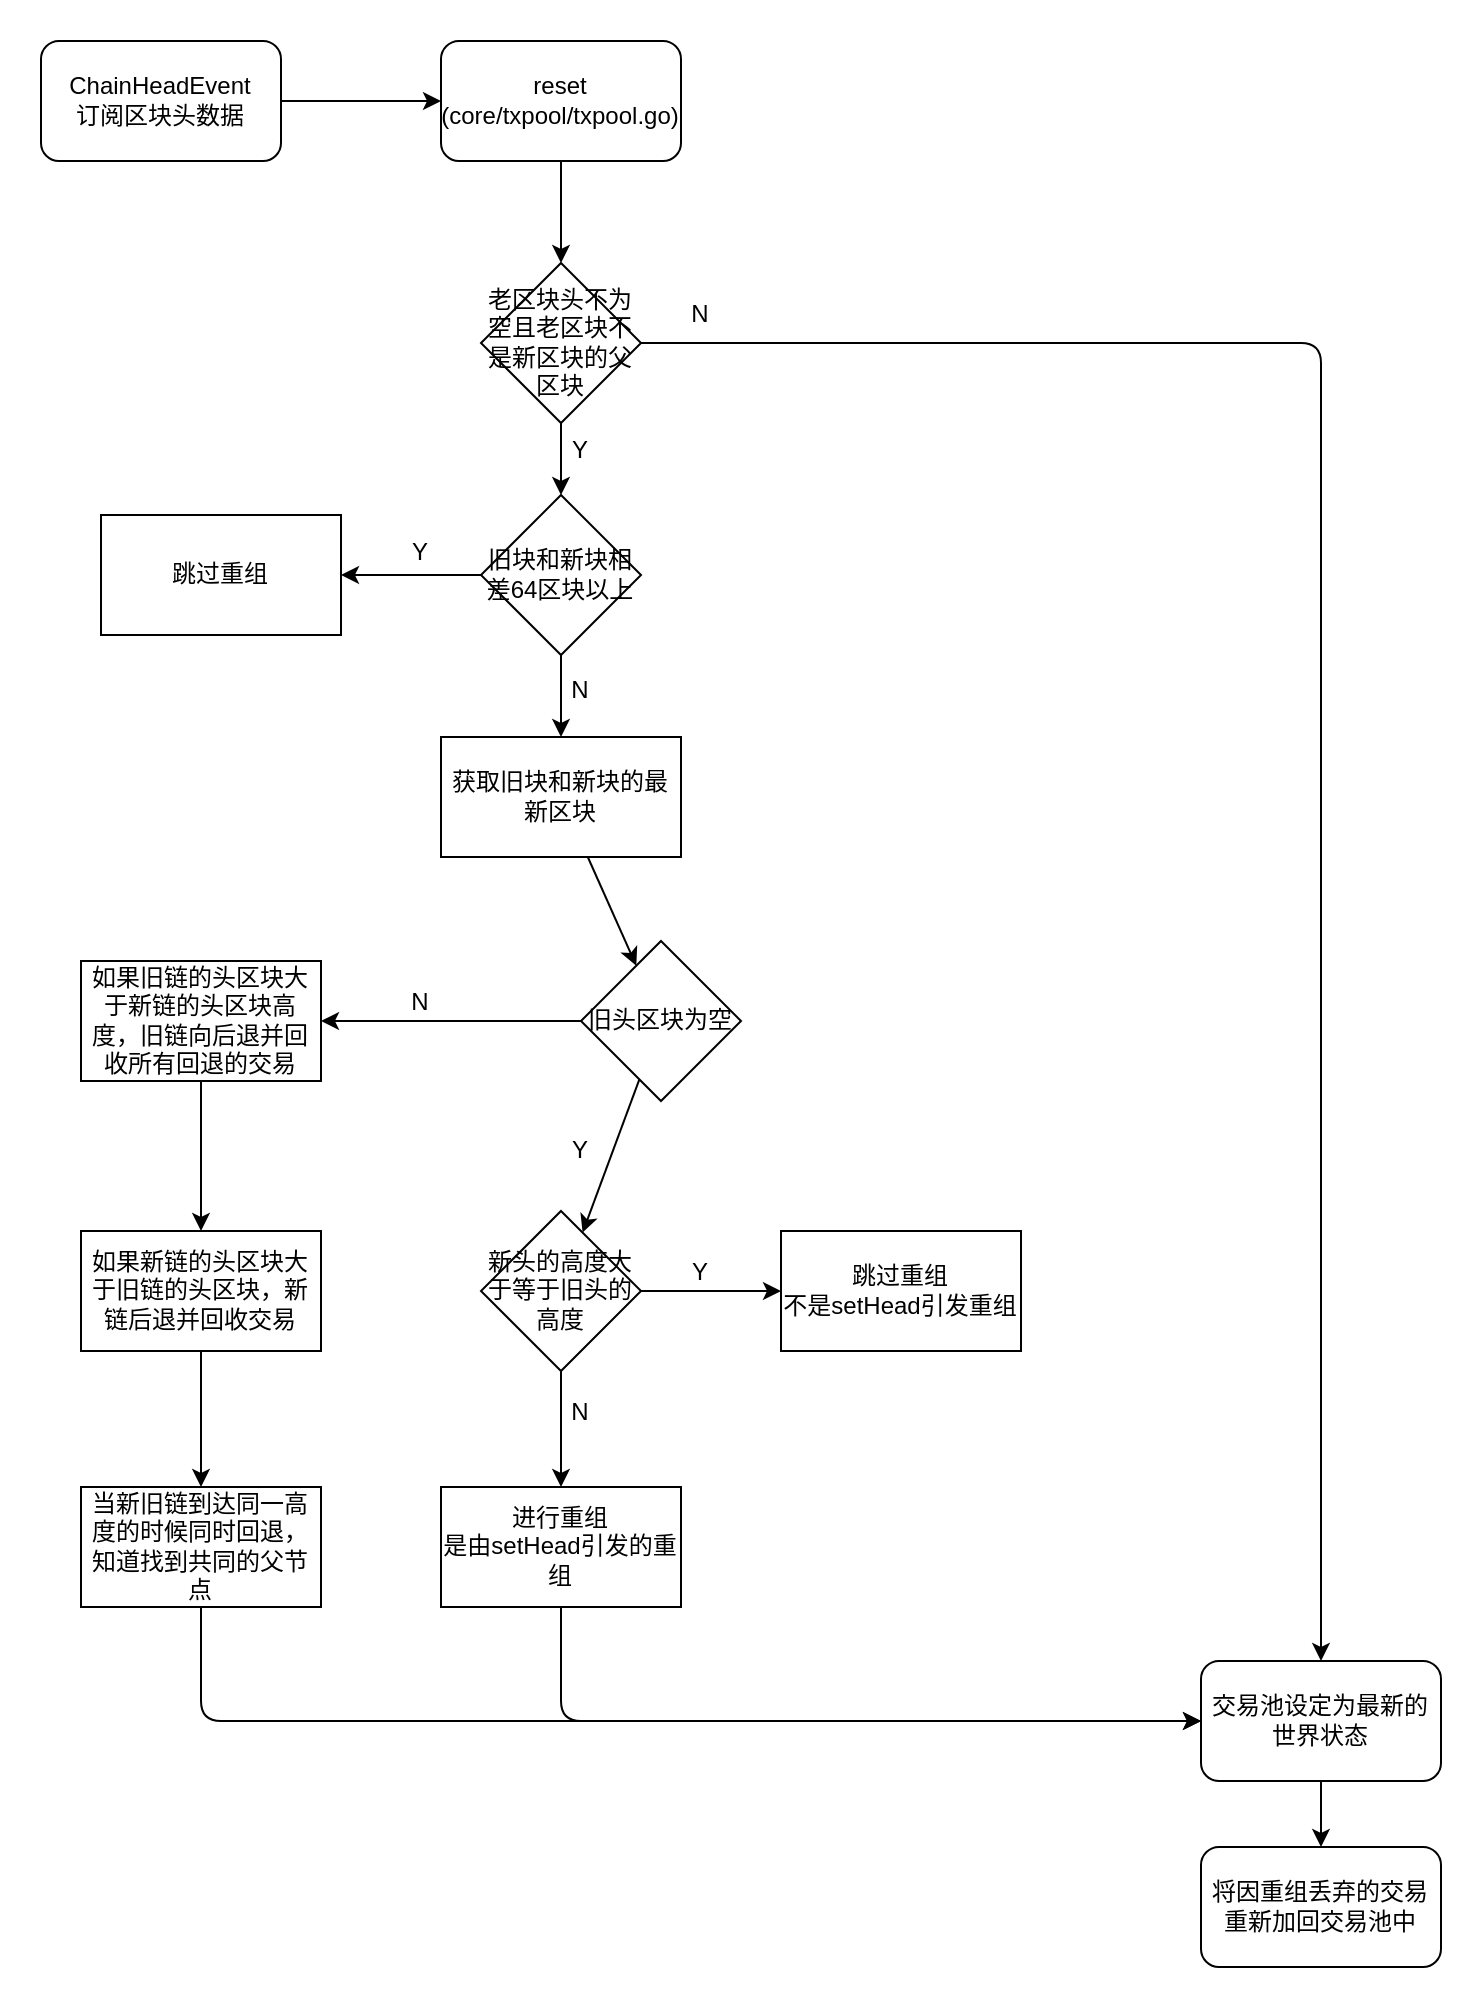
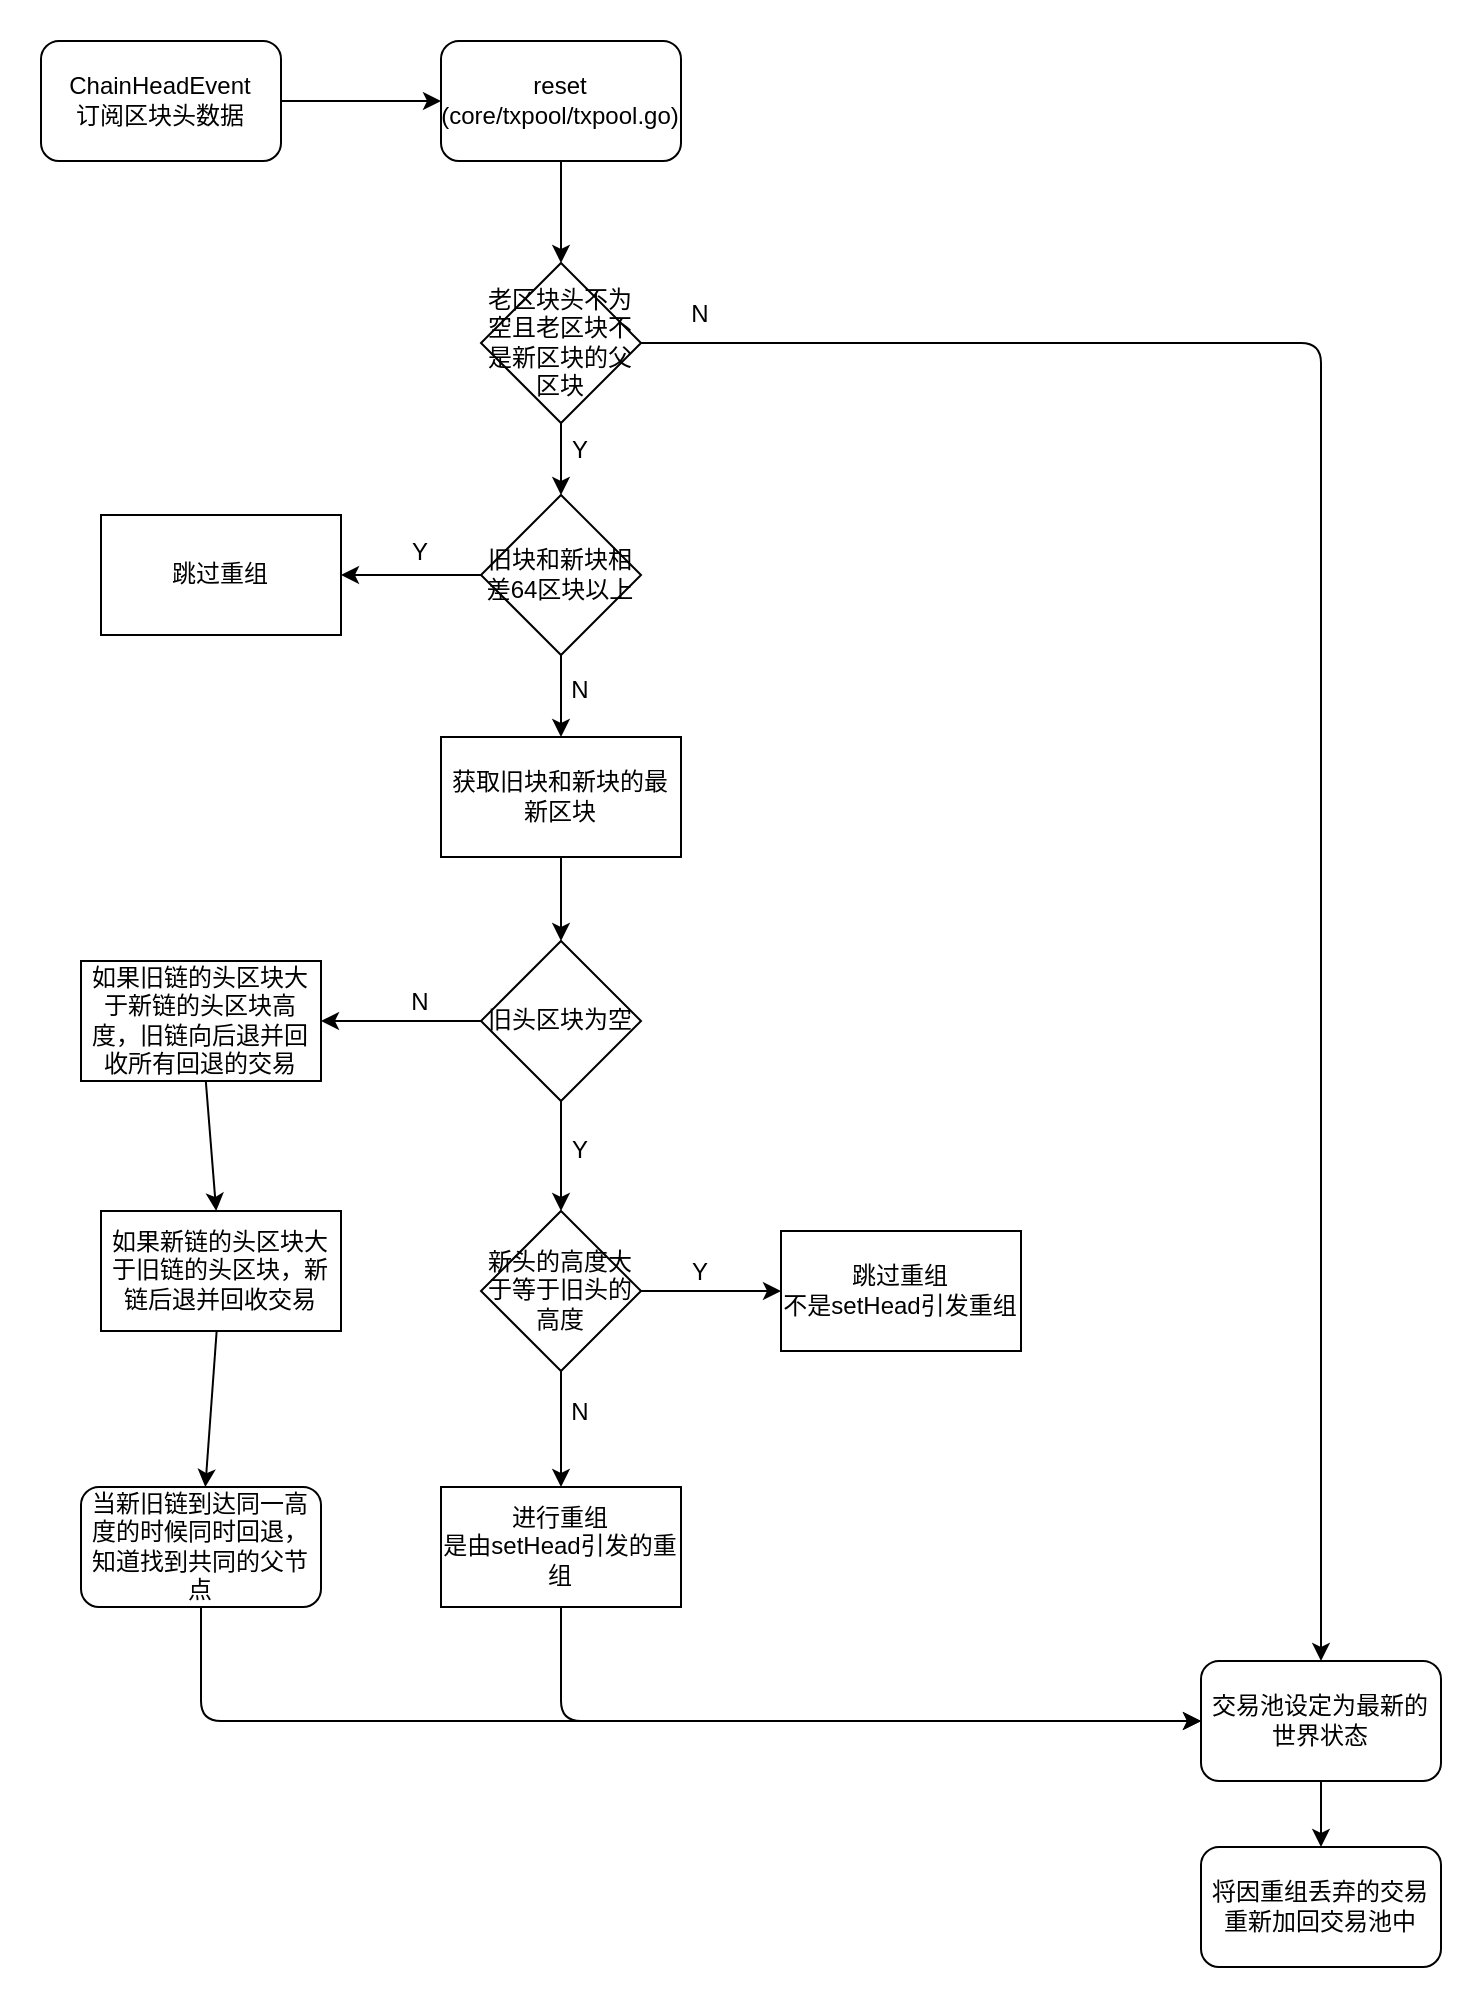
- <mxCell id="24" value="旧头区块为空" style="rhombus;whiteSpace=wrap;html=1;" parent="1" vertex="1"><mxGeometry x="290" y="470" width="80" height="80" as="geometry" /></mxCell>
+ <mxCell id="24" value="旧头区块为空" style="rhombus;whiteSpace=wrap;html=1;" parent="1" vertex="1"><mxGeometry x="240" y="470" width="80" height="80" as="geometry" /></mxCell>
- <mxCell id="38" value="如果新链的头区块大于旧链的头区块，新链后退并回收交易" style="whiteSpace=wrap;html=1;" parent="1" vertex="1"><mxGeometry x="40" y="615" width="120" height="60" as="geometry" /></mxCell>
+ <mxCell id="38" value="如果新链的头区块大于旧链的头区块，新链后退并回收交易" style="whiteSpace=wrap;html=1;" parent="1" vertex="1"><mxGeometry x="50" y="605" width="120" height="60" as="geometry" /></mxCell>
- <mxCell id="40" value="当新旧链到达同一高度的时候同时回退，知道找到共同的父节点" style="whiteSpace=wrap;html=1;" parent="1" vertex="1"><mxGeometry x="40" y="743" width="120" height="60" as="geometry" /></mxCell>
+ <mxCell id="40" value="当新旧链到达同一高度的时候同时回退，知道找到共同的父节点" style="whiteSpace=wrap;html=1;rounded=1;" parent="1" vertex="1"><mxGeometry x="40" y="743" width="120" height="60" as="geometry" /></mxCell>
